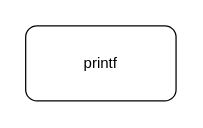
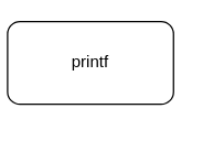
- <mxCell id="2" value="printf" style="rounded=1;whiteSpace=wrap;html=1;" vertex="1" parent="1"><mxGeometry x="20" y="20" width="120" height="60" as="geometry" /></mxCell>
+ <mxCell id="2" value="printf" style="rounded=1;whiteSpace=wrap;html=1;" vertex="1" parent="1"><mxGeometry x="5" y="15" width="120" height="60" as="geometry" /></mxCell>
